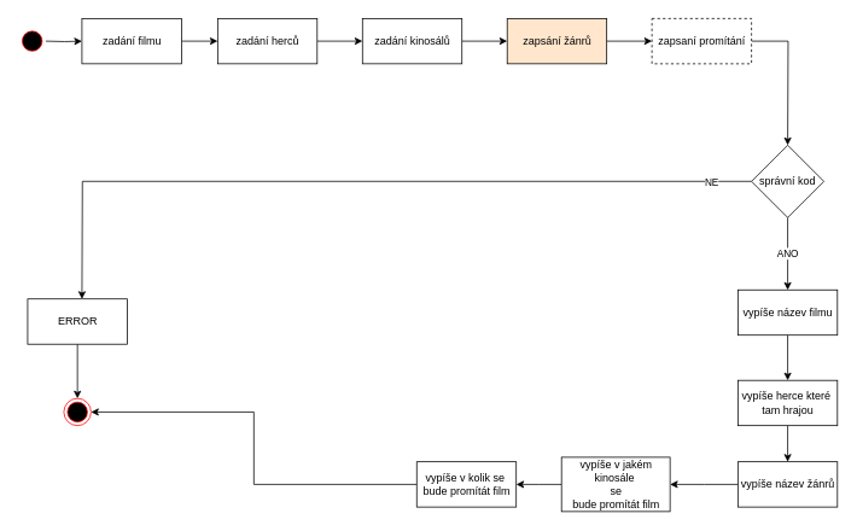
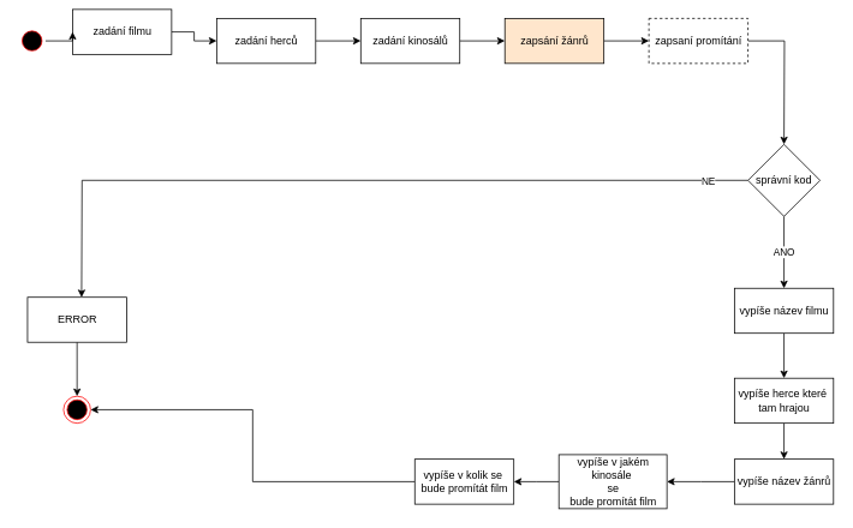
- <mxCell id="4" value="zadání filmu" style="html=1;" vertex="1" parent="1"><mxGeometry x="90" y="20" width="110" height="50" as="geometry" /></mxCell>
+ <mxCell id="4" value="zadání filmu" style="html=1;" vertex="1" parent="1"><mxGeometry x="80" y="10" width="110" height="50" as="geometry" /></mxCell>
